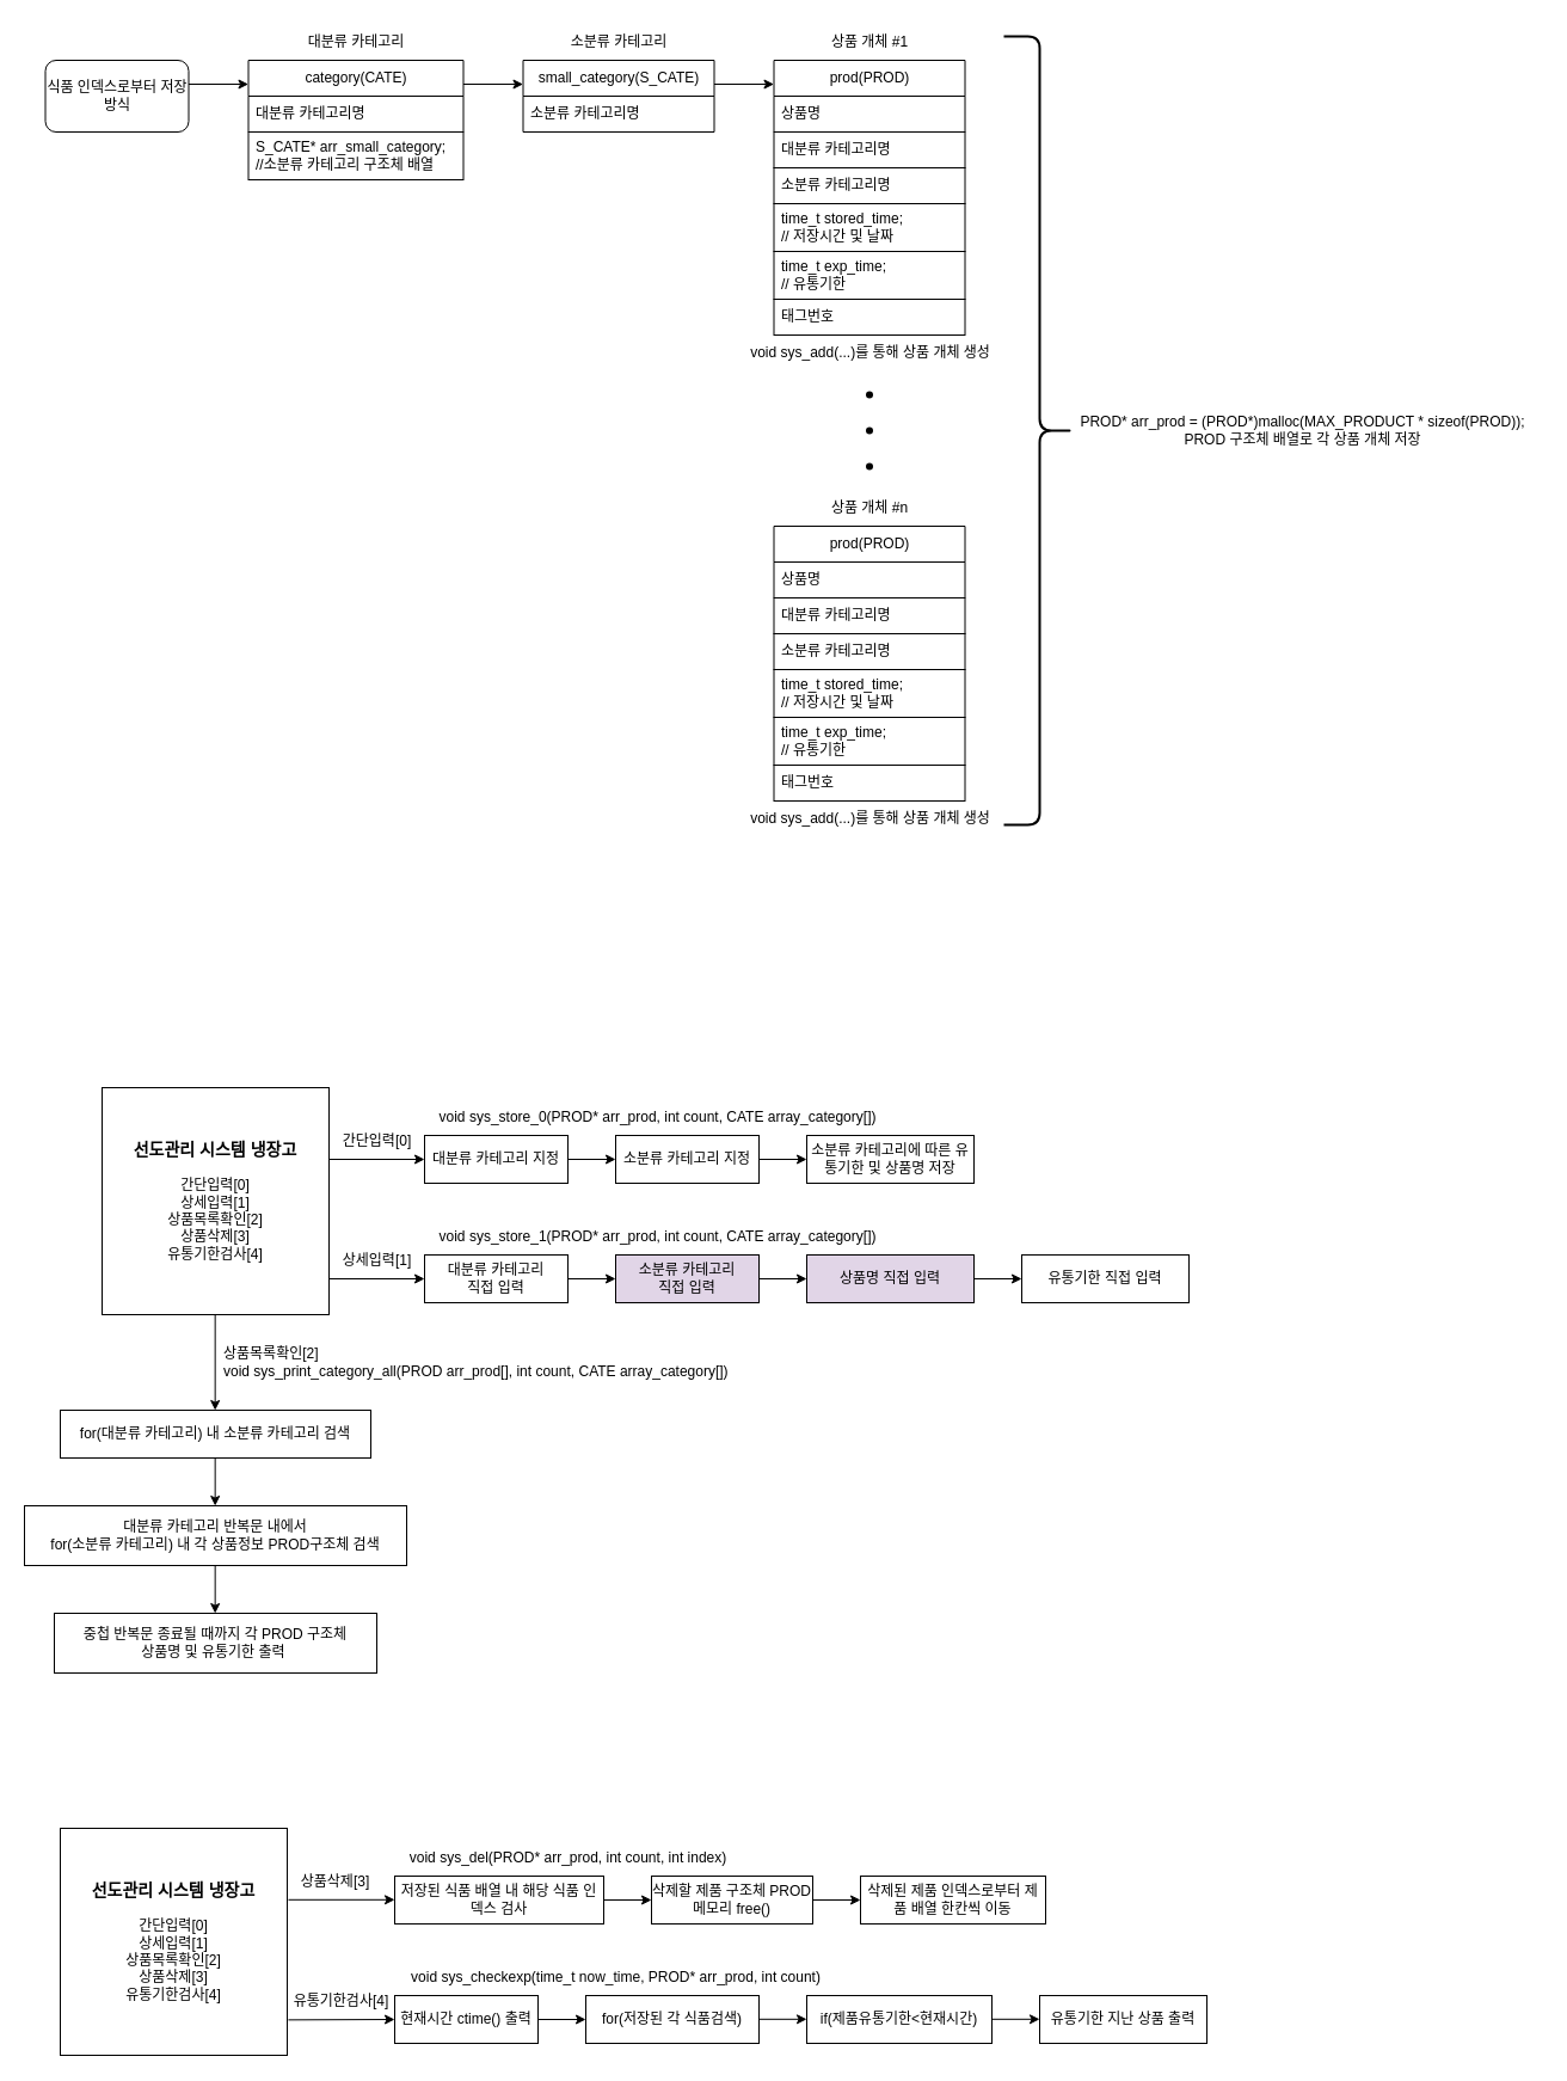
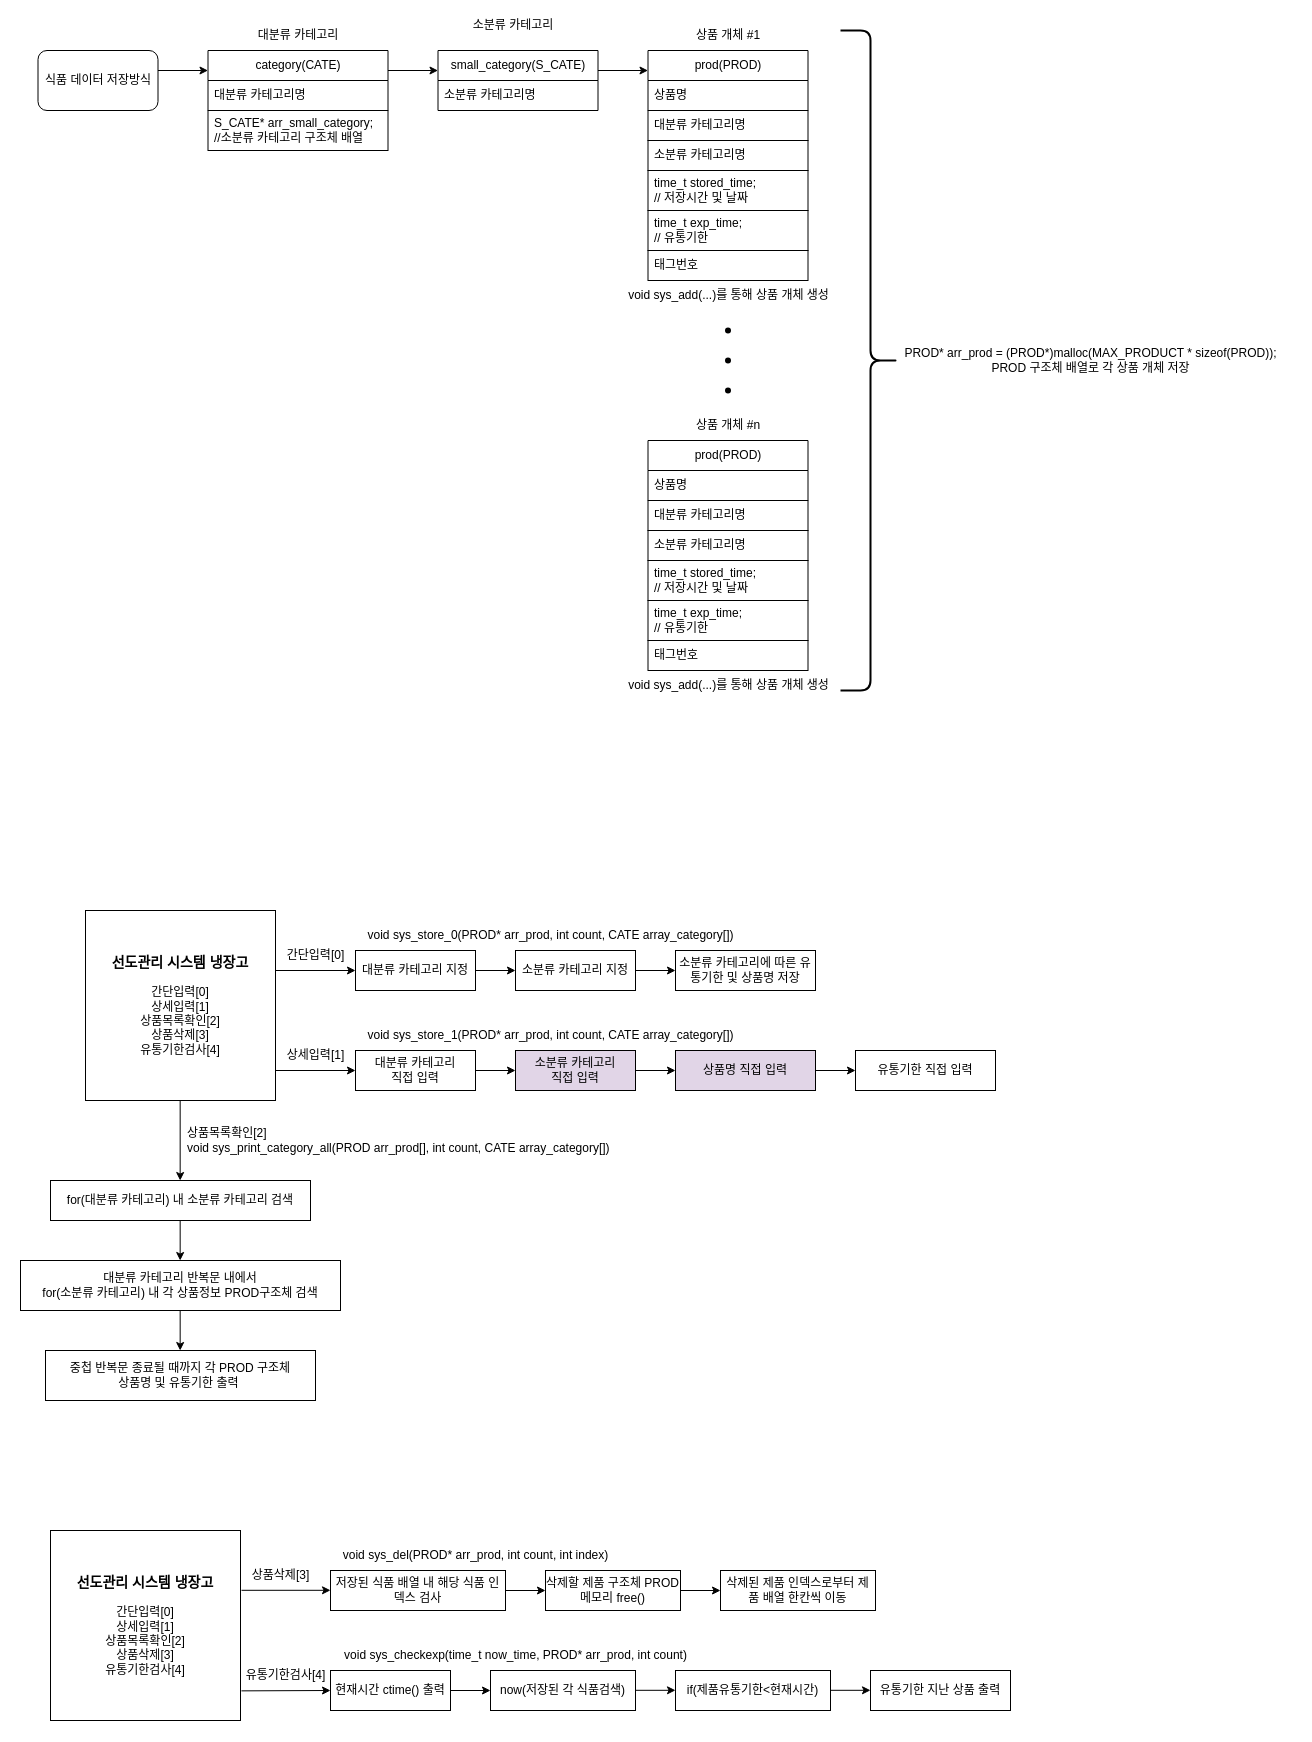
- <mxCell id="20" value="소분류 카테고리" style="text;strokeColor=none;align=center;fillColor=none;html=1;verticalAlign=middle;whiteSpace=wrap;rounded=0;" vertex="1" parent="1"><mxGeometry x="462.5" y="20" width="110" height="30" as="geometry" /></mxCell>
+ <mxCell id="20" value="소분류 카테고리" style="text;strokeColor=none;align=center;fillColor=none;html=1;verticalAlign=middle;whiteSpace=wrap;rounded=0;" vertex="1" parent="1"><mxGeometry x="457.5" y="10" width="110" height="30" as="geometry" /></mxCell>
- <mxCell id="10" value="식품 인덱스로부터 저장방식" style="rounded=1;whiteSpace=wrap;html=1;" vertex="1" parent="1"><mxGeometry x="37.5" y="50" width="120" height="60" as="geometry" /></mxCell>
+ <mxCell id="10" value="식품 데이터 저장방식" style="rounded=1;whiteSpace=wrap;html=1;" vertex="1" parent="1"><mxGeometry x="37.5" y="50" width="120" height="60" as="geometry" /></mxCell>
- <mxCell id="58" value="for(저장된 각 식품검색)" style="rounded=0;whiteSpace=wrap;html=1;" vertex="1" parent="1"><mxGeometry x="490" y="1670" width="145" height="40" as="geometry" /></mxCell>
+ <mxCell id="58" value="now(저장된 각 식품검색)" style="rounded=0;whiteSpace=wrap;html=1;" vertex="1" parent="1"><mxGeometry x="490" y="1670" width="145" height="40" as="geometry" /></mxCell>
